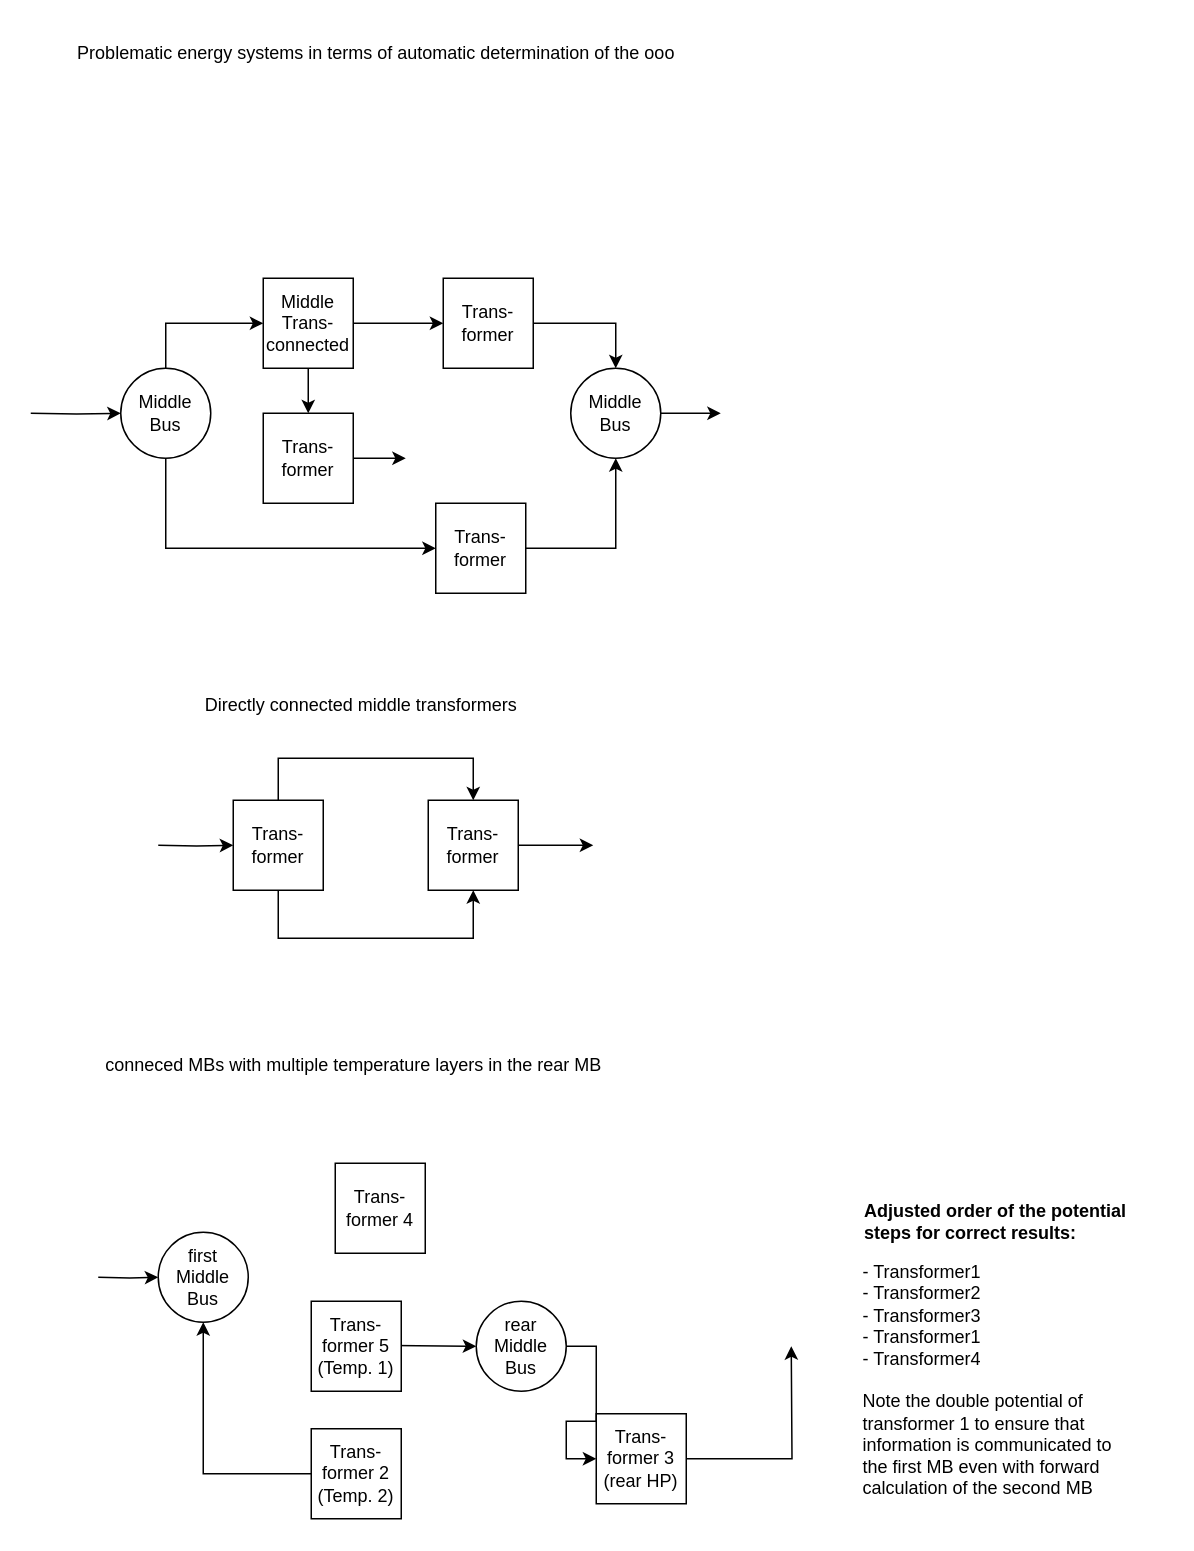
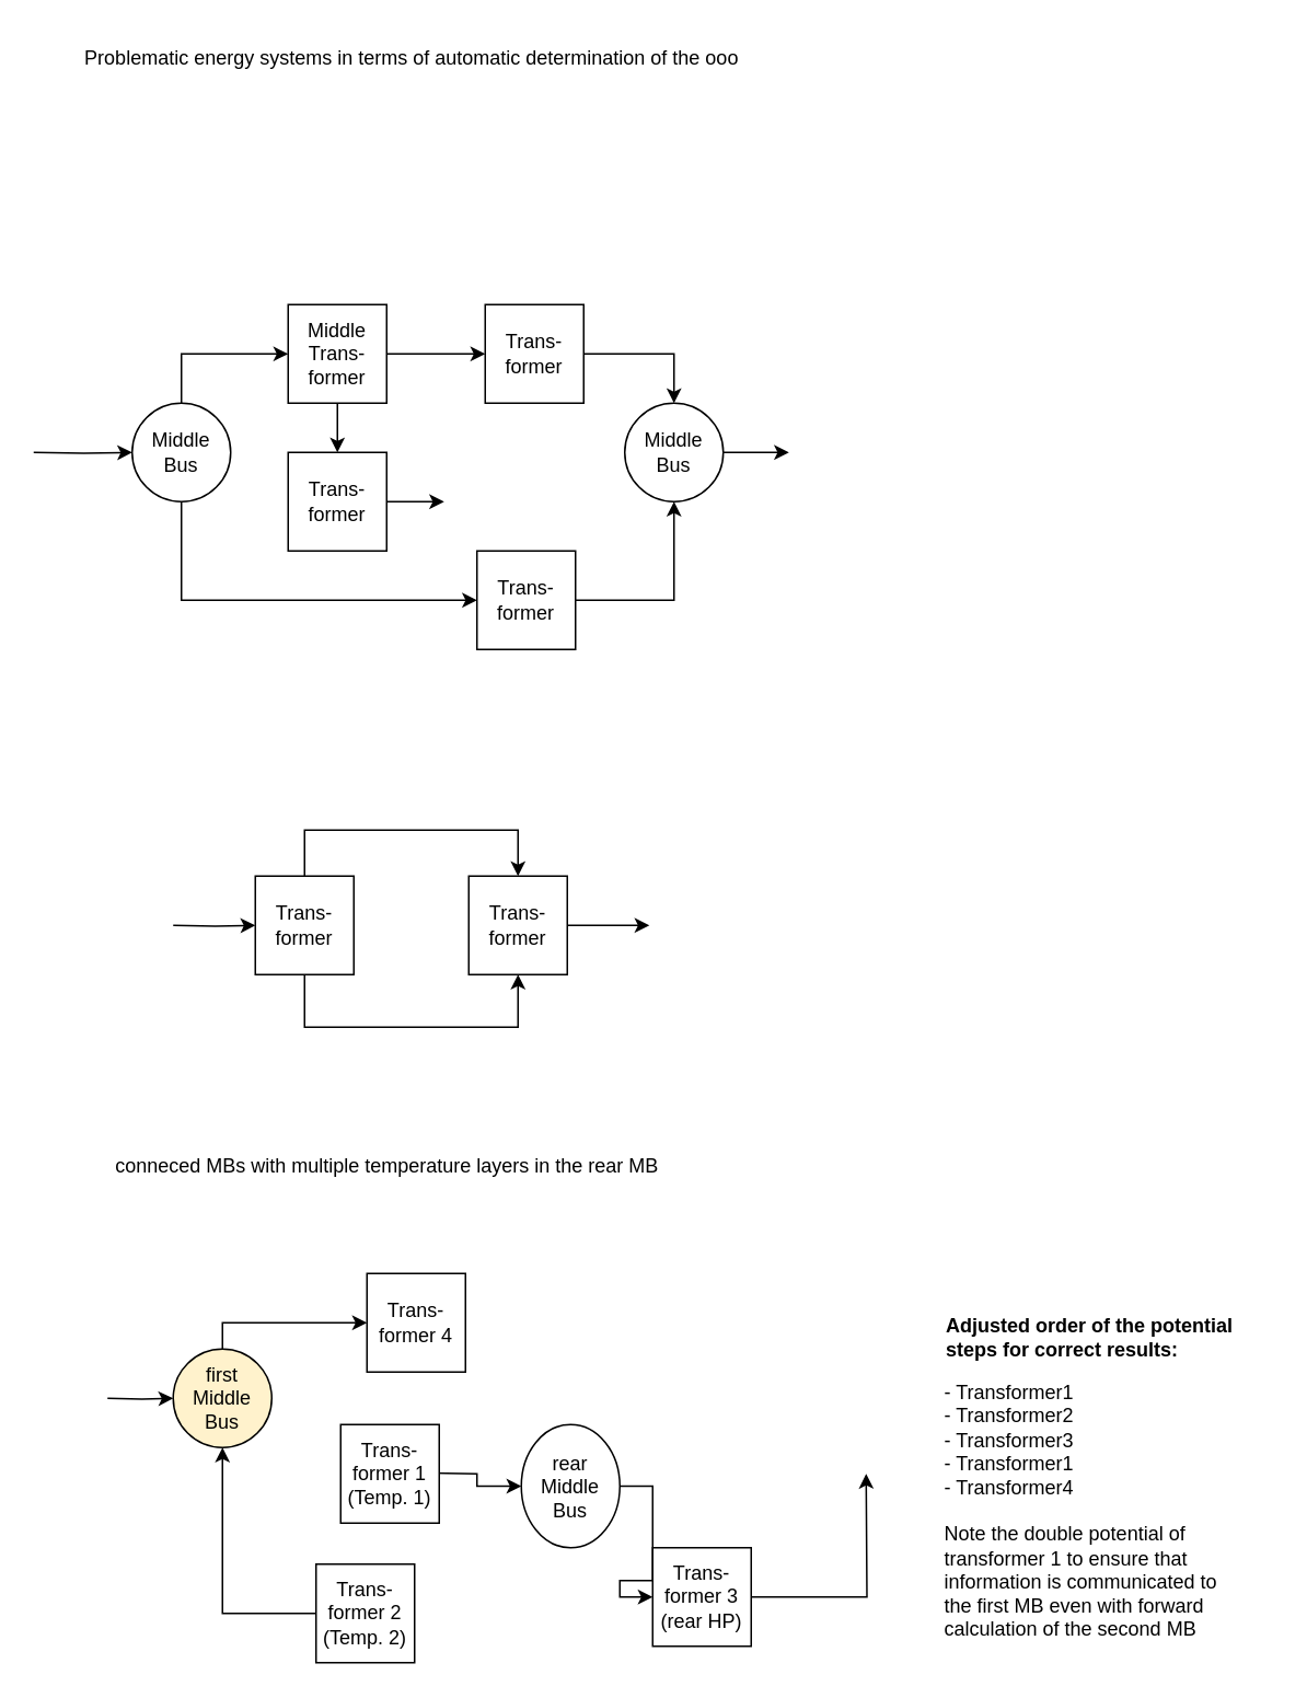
- <mxCell id="8" value="Middle Trans-connected" style="rounded=0;whiteSpace=wrap;html=1;" parent="1" vertex="1"><mxGeometry x="175" y="185" width="60" height="60" as="geometry" /></mxCell>
+ <mxCell id="8" value="Middle Trans-former" style="rounded=0;whiteSpace=wrap;html=1;" parent="1" vertex="1"><mxGeometry x="175" y="185" width="60" height="60" as="geometry" /></mxCell>
- <mxCell id="24" value="Directly connected middle transformers" style="text;html=1;align=center;verticalAlign=middle;resizable=0;points=[];autosize=1;strokeColor=none;fillColor=none;" parent="1" vertex="1"><mxGeometry x="125" y="455" width="230" height="30" as="geometry" /></mxCell>
+ <mxCell id="29" style="edgeStyle=orthogonalEdgeStyle;rounded=0;orthogonalLoop=1;jettySize=auto;html=1;entryX=0;entryY=0.5;entryDx=0;entryDy=0;" parent="1" source="31" target="26" edge="1"><mxGeometry relative="1" as="geometry"><Array as="points"><mxPoint x="135" y="805" /></Array></mxGeometry></mxCell>
- <mxCell id="31" value="first&lt;br&gt;Middle Bus" style="ellipse;whiteSpace=wrap;html=1;" parent="1" vertex="1"><mxGeometry x="105" y="821" width="60" height="60" as="geometry" /></mxCell>
+ <mxCell id="31" value="first&lt;br&gt;Middle Bus" style="ellipse;whiteSpace=wrap;html=1;fillColor=#fff2cc;" parent="1" vertex="1"><mxGeometry x="105" y="821" width="60" height="60" as="geometry" /></mxCell>
- <mxCell id="33" value="Trans-former 5&lt;br&gt;(Temp. 1)" style="rounded=0;whiteSpace=wrap;html=1;" parent="1" vertex="1"><mxGeometry x="207" y="867" width="60" height="60" as="geometry" /></mxCell>
+ <mxCell id="33" value="Trans-former 1&lt;br&gt;(Temp. 1)" style="rounded=0;whiteSpace=wrap;html=1;" parent="1" vertex="1"><mxGeometry x="207" y="867" width="60" height="60" as="geometry" /></mxCell>
- <mxCell id="28" value="rear&lt;br&gt;Middle Bus" style="ellipse;whiteSpace=wrap;html=1;" parent="1" vertex="1"><mxGeometry x="317" y="867" width="60" height="60" as="geometry" /></mxCell>
+ <mxCell id="28" value="rear&lt;br&gt;Middle Bus" style="ellipse;whiteSpace=wrap;html=1;" parent="1" vertex="1"><mxGeometry x="317" y="867" width="60" height="75" as="geometry" /></mxCell>
- <mxCell id="35" value="Trans-former 2&lt;br&gt;(Temp. 2)" style="rounded=0;whiteSpace=wrap;html=1;" parent="1" vertex="1"><mxGeometry x="207" y="952" width="60" height="60" as="geometry" /></mxCell>
+ <mxCell id="35" value="Trans-former 2&lt;br&gt;(Temp. 2)" style="rounded=0;whiteSpace=wrap;html=1;" parent="1" vertex="1"><mxGeometry x="192" y="952" width="60" height="60" as="geometry" /></mxCell>
